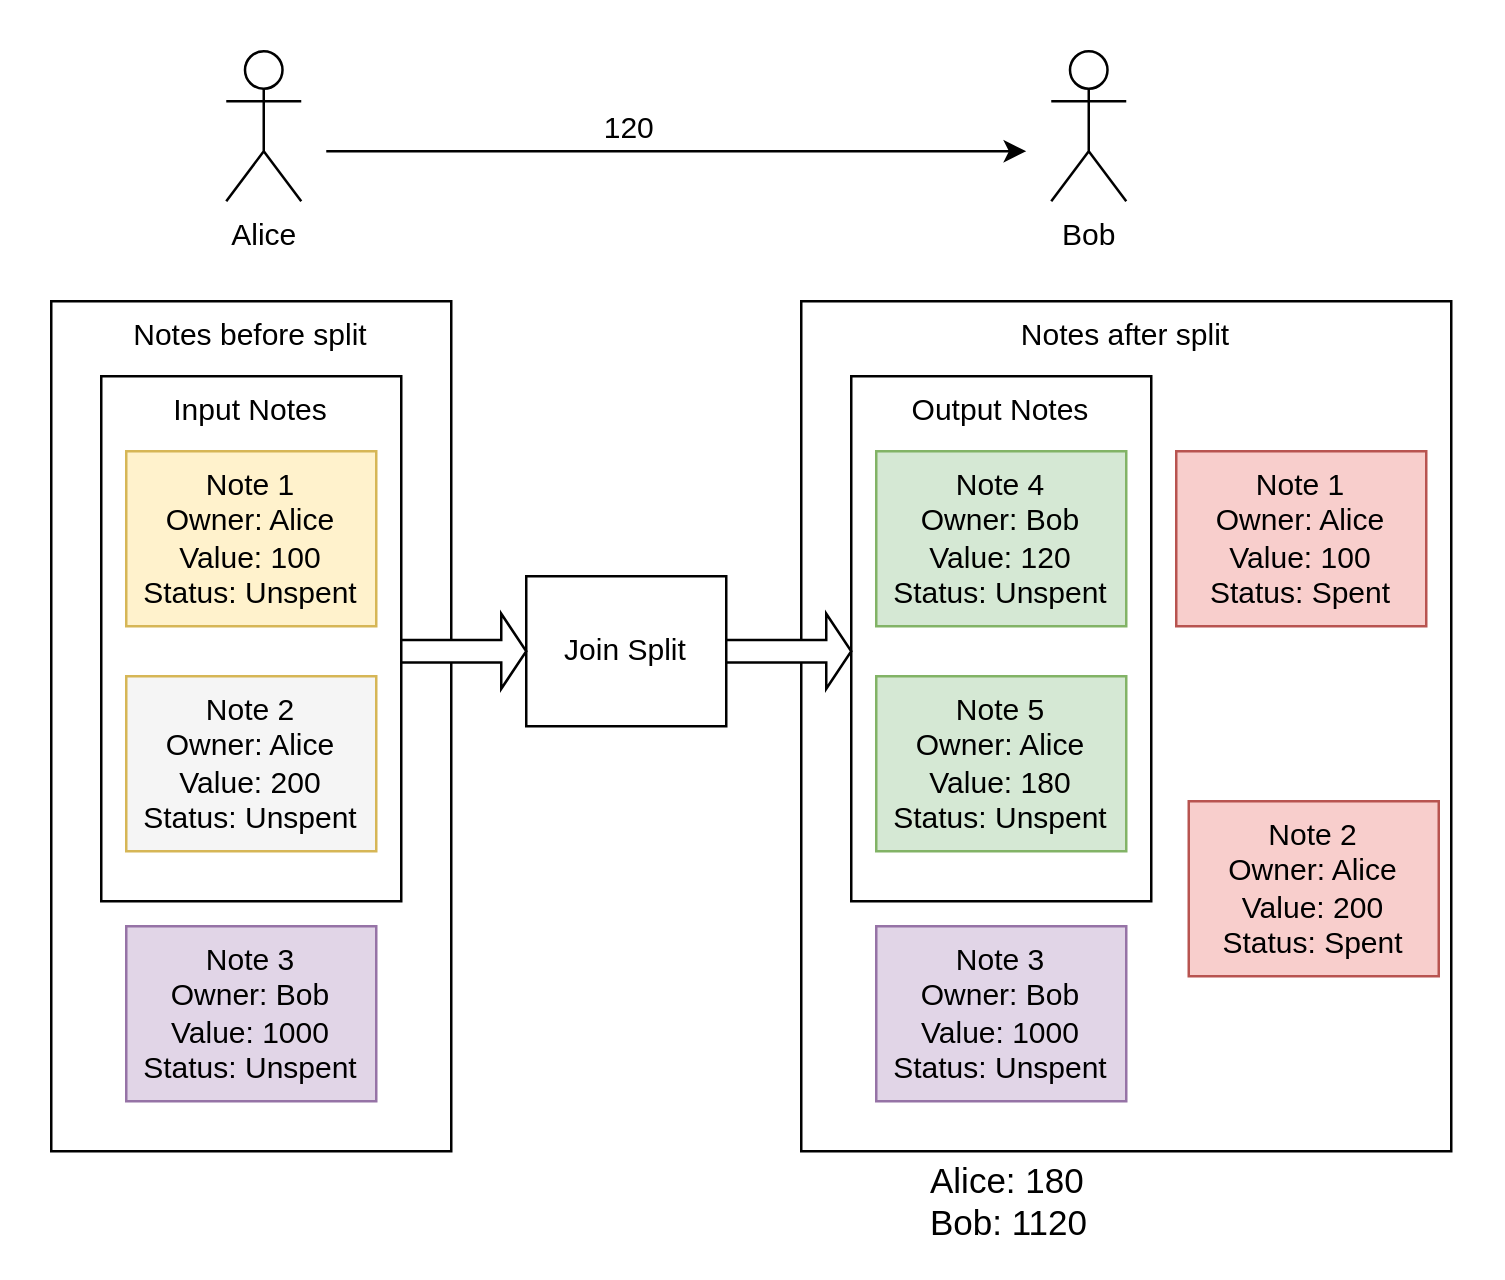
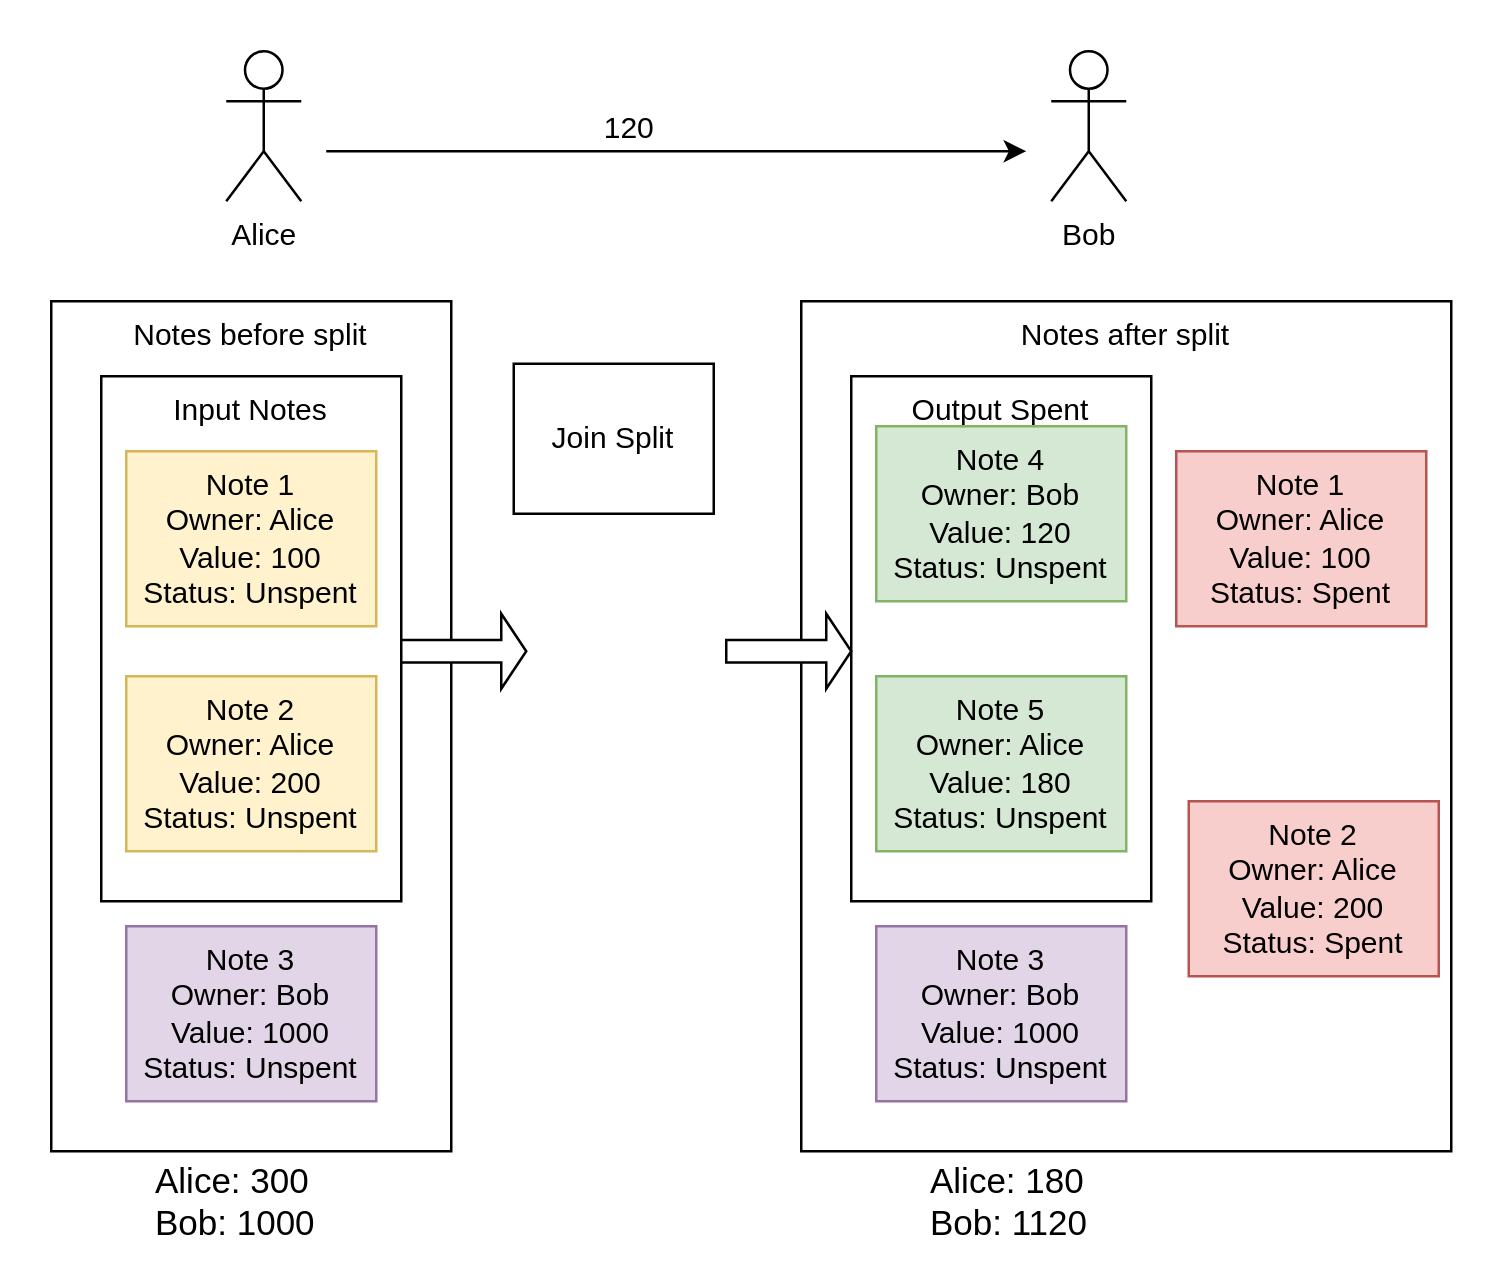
- <mxCell id="4" value="Output Notes" style="rounded=0;whiteSpace=wrap;html=1;horizontal=1;verticalAlign=top;" parent="1" vertex="1"><mxGeometry x="340" y="150" width="120" height="210" as="geometry" /></mxCell>
+ <mxCell id="4" value="Output Spent" style="rounded=0;whiteSpace=wrap;html=1;horizontal=1;verticalAlign=top;" parent="1" vertex="1"><mxGeometry x="340" y="150" width="120" height="210" as="geometry" /></mxCell>
- <mxCell id="8" value="&lt;span&gt;Note 4&lt;/span&gt;&lt;br&gt;&lt;span&gt;Owner: Bob&lt;/span&gt;&lt;br&gt;&lt;span&gt;Value: 120&lt;/span&gt;&lt;br&gt;&lt;span&gt;Status: Unspent&lt;/span&gt;" style="rounded=0;whiteSpace=wrap;html=1;fillColor=#d5e8d4;strokeColor=#82b366;" parent="1" vertex="1"><mxGeometry x="350" y="180" width="100" height="70" as="geometry" /></mxCell>
+ <mxCell id="8" value="&lt;span&gt;Note 4&lt;/span&gt;&lt;br&gt;&lt;span&gt;Owner: Bob&lt;/span&gt;&lt;br&gt;&lt;span&gt;Value: 120&lt;/span&gt;&lt;br&gt;&lt;span&gt;Status: Unspent&lt;/span&gt;" style="rounded=0;whiteSpace=wrap;html=1;fillColor=#d5e8d4;strokeColor=#82b366;" parent="1" vertex="1"><mxGeometry x="350" y="170" width="100" height="70" as="geometry" /></mxCell>
- <mxCell id="10" value="Join Split" style="rounded=0;whiteSpace=wrap;html=1;" parent="1" vertex="1"><mxGeometry x="210" y="230" width="80" height="60" as="geometry" /></mxCell>
+ <mxCell id="10" value="Join Split" style="rounded=0;whiteSpace=wrap;html=1;" parent="1" vertex="1"><mxGeometry x="205" y="145" width="80" height="60" as="geometry" /></mxCell>
- <mxCell id="7" value="&lt;span&gt;Note 2&lt;/span&gt;&lt;br&gt;&lt;span&gt;Owner: Alice&lt;/span&gt;&lt;br&gt;&lt;span&gt;Value: 200&lt;/span&gt;&lt;br&gt;&lt;span&gt;Status: Unspent&lt;/span&gt;" style="rounded=0;whiteSpace=wrap;html=1;fillColor=#f5f5f5;strokeColor=#d6b656;" parent="1" vertex="1"><mxGeometry x="50" y="270" width="100" height="70" as="geometry" /></mxCell>
+ <mxCell id="7" value="&lt;span&gt;Note 2&lt;/span&gt;&lt;br&gt;&lt;span&gt;Owner: Alice&lt;/span&gt;&lt;br&gt;&lt;span&gt;Value: 200&lt;/span&gt;&lt;br&gt;&lt;span&gt;Status: Unspent&lt;/span&gt;" style="rounded=0;whiteSpace=wrap;html=1;fillColor=#fff2cc;strokeColor=#d6b656;" parent="1" vertex="1"><mxGeometry x="50" y="270" width="100" height="70" as="geometry" /></mxCell>
+ <mxCell id="23" value="&lt;font style=&quot;font-size: 14px&quot;&gt;Alice: 300&lt;br&gt;Bob: 1000&lt;/font&gt;" style="text;html=1;strokeColor=none;fillColor=none;align=left;verticalAlign=middle;whiteSpace=wrap;rounded=0;" vertex="1" parent="1"><mxGeometry x="60" y="470" width="100" height="20" as="geometry" /></mxCell>
